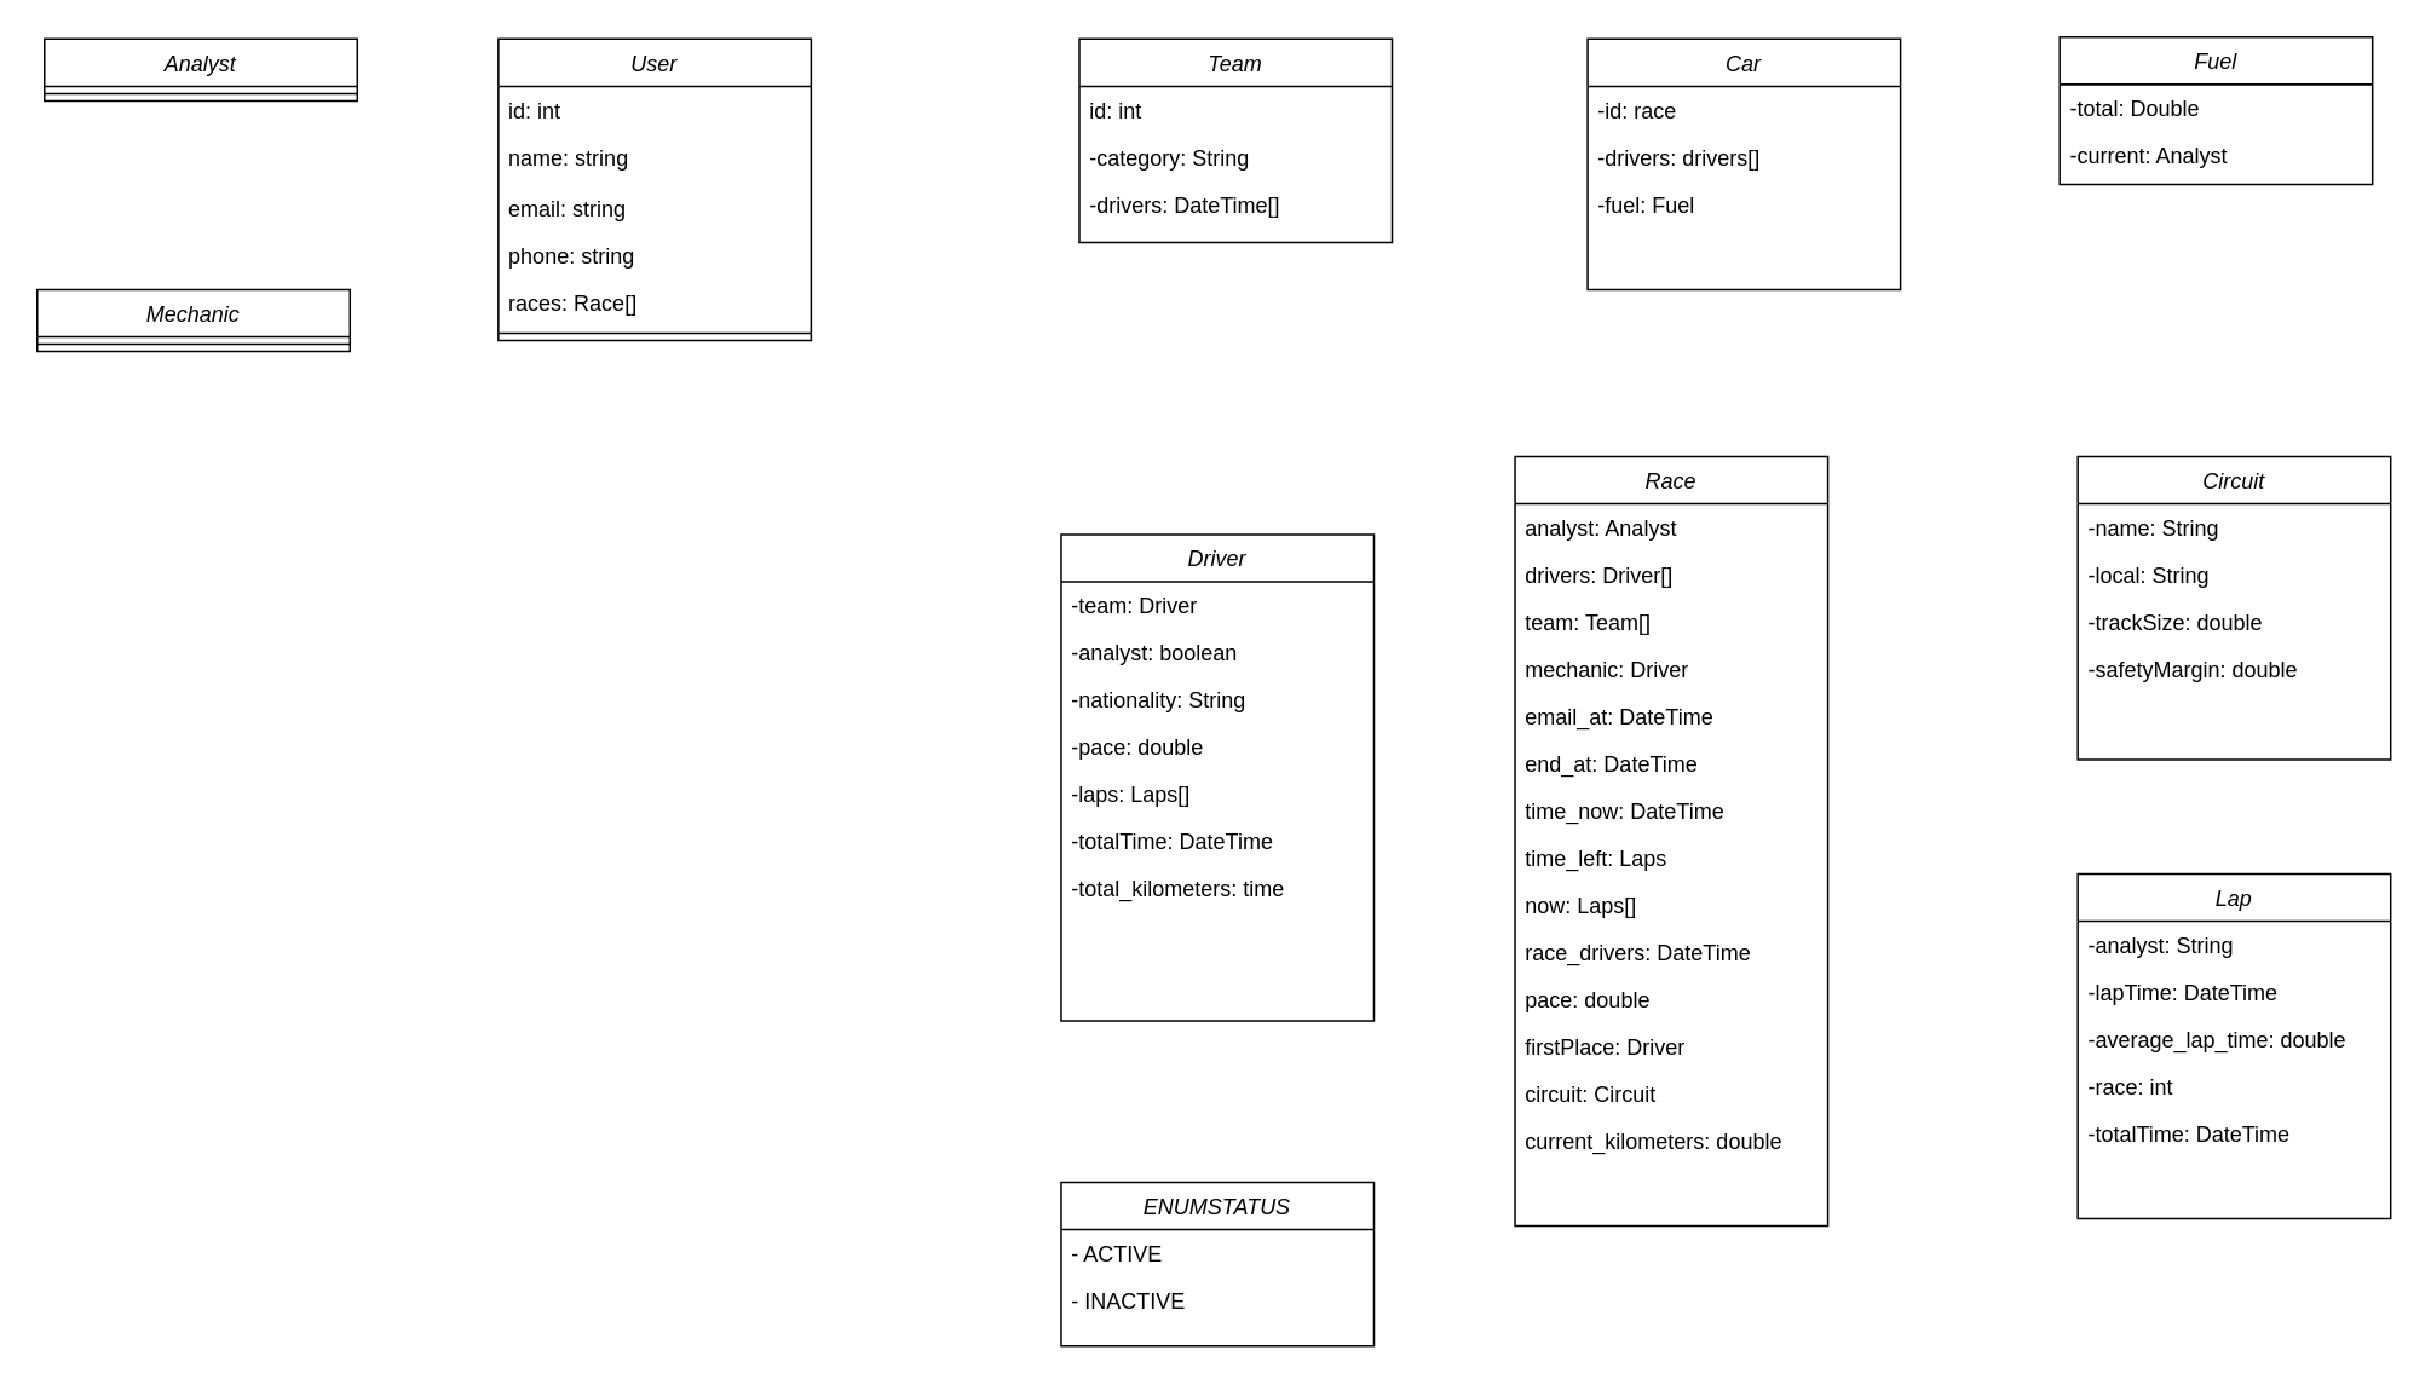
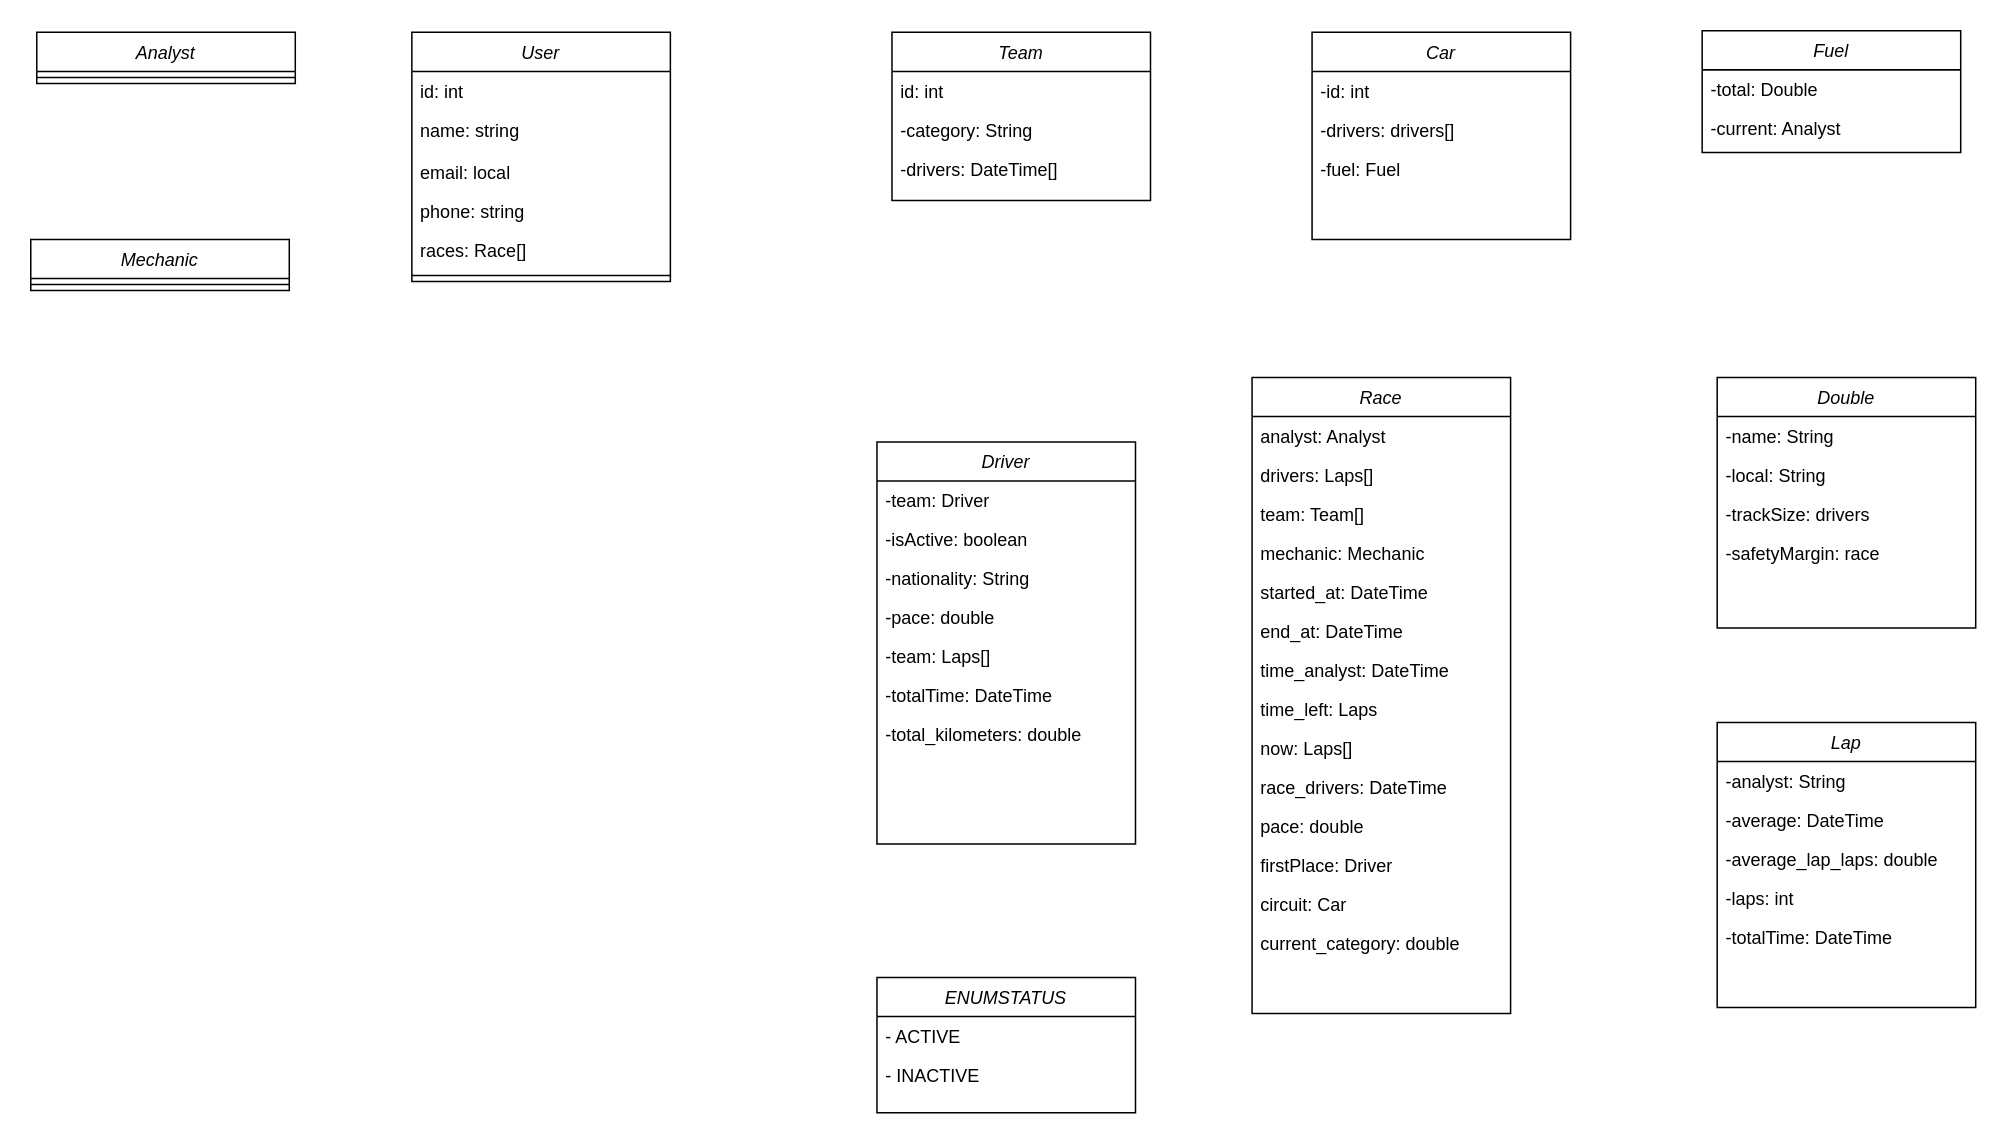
- <mxCell id="39" value="-id: race&#10;" style="text;align=left;verticalAlign=top;spacingLeft=4;spacingRight=4;overflow=hidden;rotatable=0;points=[[0,0.5],[1,0.5]];portConstraint=eastwest;rounded=0;shadow=0;html=0;" parent="38" vertex="1"><mxGeometry y="26" width="172.31" height="26" as="geometry" /></mxCell>
+ <mxCell id="39" value="-id: int&#10;" style="text;align=left;verticalAlign=top;spacingLeft=4;spacingRight=4;overflow=hidden;rotatable=0;points=[[0,0.5],[1,0.5]];portConstraint=eastwest;rounded=0;shadow=0;html=0;" parent="38" vertex="1"><mxGeometry y="26" width="172.31" height="26" as="geometry" /></mxCell>
- <mxCell id="5" value="email: string" style="text;align=left;verticalAlign=top;spacingLeft=4;spacingRight=4;overflow=hidden;rotatable=0;points=[[0,0.5],[1,0.5]];portConstraint=eastwest;rounded=0;shadow=0;html=0;" parent="2" vertex="1"><mxGeometry y="80" width="172.31" height="26" as="geometry" /></mxCell>
+ <mxCell id="5" value="email: local" style="text;align=left;verticalAlign=top;spacingLeft=4;spacingRight=4;overflow=hidden;rotatable=0;points=[[0,0.5],[1,0.5]];portConstraint=eastwest;rounded=0;shadow=0;html=0;" parent="2" vertex="1"><mxGeometry y="80" width="172.31" height="26" as="geometry" /></mxCell>
- <mxCell id="42" value="Circuit" style="swimlane;fontStyle=2;align=center;verticalAlign=top;childLayout=stackLayout;horizontal=1;startSize=26;horizontalStack=0;resizeParent=1;resizeLast=0;collapsible=1;marginBottom=0;rounded=0;shadow=0;strokeWidth=1;" parent="1" vertex="1"><mxGeometry x="1144" y="251" width="172.31" height="167" as="geometry"><mxRectangle x="230" y="140" width="160" height="26" as="alternateBounds" /></mxGeometry></mxCell>
+ <mxCell id="42" value="Double" style="swimlane;fontStyle=2;align=center;verticalAlign=top;childLayout=stackLayout;horizontal=1;startSize=26;horizontalStack=0;resizeParent=1;resizeLast=0;collapsible=1;marginBottom=0;rounded=0;shadow=0;strokeWidth=1;" parent="1" vertex="1"><mxGeometry x="1144" y="251" width="172.31" height="167" as="geometry"><mxRectangle x="230" y="140" width="160" height="26" as="alternateBounds" /></mxGeometry></mxCell>
- <mxCell id="21" value="drivers: Driver[]&#10;&#10;" style="text;align=left;verticalAlign=top;spacingLeft=4;spacingRight=4;overflow=hidden;rotatable=0;points=[[0,0.5],[1,0.5]];portConstraint=eastwest;rounded=0;shadow=0;html=0;" parent="19" vertex="1"><mxGeometry y="52" width="172.31" height="26" as="geometry" /></mxCell>
+ <mxCell id="21" value="drivers: Laps[]&#10;&#10;" style="text;align=left;verticalAlign=top;spacingLeft=4;spacingRight=4;overflow=hidden;rotatable=0;points=[[0,0.5],[1,0.5]];portConstraint=eastwest;rounded=0;shadow=0;html=0;" parent="19" vertex="1"><mxGeometry y="52" width="172.31" height="26" as="geometry" /></mxCell>
- <mxCell id="45" value="-trackSize: double&#10;" style="text;align=left;verticalAlign=top;spacingLeft=4;spacingRight=4;overflow=hidden;rotatable=0;points=[[0,0.5],[1,0.5]];portConstraint=eastwest;rounded=0;shadow=0;html=0;" parent="42" vertex="1"><mxGeometry y="78" width="172.31" height="26" as="geometry" /></mxCell>
+ <mxCell id="45" value="-trackSize: drivers&#10;" style="text;align=left;verticalAlign=top;spacingLeft=4;spacingRight=4;overflow=hidden;rotatable=0;points=[[0,0.5],[1,0.5]];portConstraint=eastwest;rounded=0;shadow=0;html=0;" parent="42" vertex="1"><mxGeometry y="78" width="172.31" height="26" as="geometry" /></mxCell>
- <mxCell id="13" value="-analyst: boolean" style="text;align=left;verticalAlign=top;spacingLeft=4;spacingRight=4;overflow=hidden;rotatable=0;points=[[0,0.5],[1,0.5]];portConstraint=eastwest;rounded=0;shadow=0;html=0;" parent="11" vertex="1"><mxGeometry y="52" width="172.31" height="26" as="geometry" /></mxCell>
+ <mxCell id="13" value="-isActive: boolean" style="text;align=left;verticalAlign=top;spacingLeft=4;spacingRight=4;overflow=hidden;rotatable=0;points=[[0,0.5],[1,0.5]];portConstraint=eastwest;rounded=0;shadow=0;html=0;" parent="11" vertex="1"><mxGeometry y="52" width="172.31" height="26" as="geometry" /></mxCell>
- <mxCell id="23" value="mechanic: Driver&#10;&#10;" style="text;align=left;verticalAlign=top;spacingLeft=4;spacingRight=4;overflow=hidden;rotatable=0;points=[[0,0.5],[1,0.5]];portConstraint=eastwest;rounded=0;shadow=0;html=0;" parent="19" vertex="1"><mxGeometry y="104" width="172.31" height="26" as="geometry" /></mxCell>
+ <mxCell id="23" value="mechanic: Mechanic&#10;&#10;" style="text;align=left;verticalAlign=top;spacingLeft=4;spacingRight=4;overflow=hidden;rotatable=0;points=[[0,0.5],[1,0.5]];portConstraint=eastwest;rounded=0;shadow=0;html=0;" parent="19" vertex="1"><mxGeometry y="104" width="172.31" height="26" as="geometry" /></mxCell>
- <mxCell id="46" value="-safetyMargin: double&#10;" style="text;align=left;verticalAlign=top;spacingLeft=4;spacingRight=4;overflow=hidden;rotatable=0;points=[[0,0.5],[1,0.5]];portConstraint=eastwest;rounded=0;shadow=0;html=0;" parent="42" vertex="1"><mxGeometry y="104" width="172.31" height="26" as="geometry" /></mxCell>
+ <mxCell id="46" value="-safetyMargin: race&#10;" style="text;align=left;verticalAlign=top;spacingLeft=4;spacingRight=4;overflow=hidden;rotatable=0;points=[[0,0.5],[1,0.5]];portConstraint=eastwest;rounded=0;shadow=0;html=0;" parent="42" vertex="1"><mxGeometry y="104" width="172.31" height="26" as="geometry" /></mxCell>
- <mxCell id="24" value="email_at: DateTime&#10;&#10;" style="text;align=left;verticalAlign=top;spacingLeft=4;spacingRight=4;overflow=hidden;rotatable=0;points=[[0,0.5],[1,0.5]];portConstraint=eastwest;rounded=0;shadow=0;html=0;" parent="19" vertex="1"><mxGeometry y="130" width="172.31" height="26" as="geometry" /></mxCell>
+ <mxCell id="24" value="started_at: DateTime&#10;&#10;" style="text;align=left;verticalAlign=top;spacingLeft=4;spacingRight=4;overflow=hidden;rotatable=0;points=[[0,0.5],[1,0.5]];portConstraint=eastwest;rounded=0;shadow=0;html=0;" parent="19" vertex="1"><mxGeometry y="130" width="172.31" height="26" as="geometry" /></mxCell>
- <mxCell id="16" value="-laps: Laps[]" style="text;align=left;verticalAlign=top;spacingLeft=4;spacingRight=4;overflow=hidden;rotatable=0;points=[[0,0.5],[1,0.5]];portConstraint=eastwest;rounded=0;shadow=0;html=0;" parent="11" vertex="1"><mxGeometry y="130" width="172.31" height="26" as="geometry" /></mxCell>
+ <mxCell id="16" value="-team: Laps[]" style="text;align=left;verticalAlign=top;spacingLeft=4;spacingRight=4;overflow=hidden;rotatable=0;points=[[0,0.5],[1,0.5]];portConstraint=eastwest;rounded=0;shadow=0;html=0;" parent="11" vertex="1"><mxGeometry y="130" width="172.31" height="26" as="geometry" /></mxCell>
- <mxCell id="26" value="time_now: DateTime&#10;&#10;" style="text;align=left;verticalAlign=top;spacingLeft=4;spacingRight=4;overflow=hidden;rotatable=0;points=[[0,0.5],[1,0.5]];portConstraint=eastwest;rounded=0;shadow=0;html=0;" parent="19" vertex="1"><mxGeometry y="182" width="172.31" height="26" as="geometry" /></mxCell>
+ <mxCell id="26" value="time_analyst: DateTime&#10;&#10;" style="text;align=left;verticalAlign=top;spacingLeft=4;spacingRight=4;overflow=hidden;rotatable=0;points=[[0,0.5],[1,0.5]];portConstraint=eastwest;rounded=0;shadow=0;html=0;" parent="19" vertex="1"><mxGeometry y="182" width="172.31" height="26" as="geometry" /></mxCell>
- <mxCell id="18" value="-total_kilometers: time" style="text;align=left;verticalAlign=top;spacingLeft=4;spacingRight=4;overflow=hidden;rotatable=0;points=[[0,0.5],[1,0.5]];portConstraint=eastwest;rounded=0;shadow=0;html=0;" parent="11" vertex="1"><mxGeometry y="182" width="172.31" height="26" as="geometry" /></mxCell>
+ <mxCell id="18" value="-total_kilometers: double" style="text;align=left;verticalAlign=top;spacingLeft=4;spacingRight=4;overflow=hidden;rotatable=0;points=[[0,0.5],[1,0.5]];portConstraint=eastwest;rounded=0;shadow=0;html=0;" parent="11" vertex="1"><mxGeometry y="182" width="172.31" height="26" as="geometry" /></mxCell>
- <mxCell id="51" value="-lapTime: DateTime&#10;" style="text;align=left;verticalAlign=top;spacingLeft=4;spacingRight=4;overflow=hidden;rotatable=0;points=[[0,0.5],[1,0.5]];portConstraint=eastwest;rounded=0;shadow=0;html=0;" parent="49" vertex="1"><mxGeometry y="52" width="172.31" height="26" as="geometry" /></mxCell>
+ <mxCell id="51" value="-average: DateTime&#10;" style="text;align=left;verticalAlign=top;spacingLeft=4;spacingRight=4;overflow=hidden;rotatable=0;points=[[0,0.5],[1,0.5]];portConstraint=eastwest;rounded=0;shadow=0;html=0;" parent="49" vertex="1"><mxGeometry y="52" width="172.31" height="26" as="geometry" /></mxCell>
- <mxCell id="52" value="-average_lap_time: double" style="text;align=left;verticalAlign=top;spacingLeft=4;spacingRight=4;overflow=hidden;rotatable=0;points=[[0,0.5],[1,0.5]];portConstraint=eastwest;rounded=0;shadow=0;html=0;" parent="49" vertex="1"><mxGeometry y="78" width="172.31" height="26" as="geometry" /></mxCell>
+ <mxCell id="52" value="-average_lap_laps: double" style="text;align=left;verticalAlign=top;spacingLeft=4;spacingRight=4;overflow=hidden;rotatable=0;points=[[0,0.5],[1,0.5]];portConstraint=eastwest;rounded=0;shadow=0;html=0;" parent="49" vertex="1"><mxGeometry y="78" width="172.31" height="26" as="geometry" /></mxCell>
- <mxCell id="53" value="-race: int" style="text;align=left;verticalAlign=top;spacingLeft=4;spacingRight=4;overflow=hidden;rotatable=0;points=[[0,0.5],[1,0.5]];portConstraint=eastwest;rounded=0;shadow=0;html=0;" parent="49" vertex="1"><mxGeometry y="104" width="172.31" height="26" as="geometry" /></mxCell>
+ <mxCell id="53" value="-laps: int" style="text;align=left;verticalAlign=top;spacingLeft=4;spacingRight=4;overflow=hidden;rotatable=0;points=[[0,0.5],[1,0.5]];portConstraint=eastwest;rounded=0;shadow=0;html=0;" parent="49" vertex="1"><mxGeometry y="104" width="172.31" height="26" as="geometry" /></mxCell>
- <mxCell id="32" value="circuit: Circuit" style="text;align=left;verticalAlign=top;spacingLeft=4;spacingRight=4;overflow=hidden;rotatable=0;points=[[0,0.5],[1,0.5]];portConstraint=eastwest;rounded=0;shadow=0;html=0;" parent="19" vertex="1"><mxGeometry y="338" width="172.31" height="26" as="geometry" /></mxCell>
+ <mxCell id="32" value="circuit: Car" style="text;align=left;verticalAlign=top;spacingLeft=4;spacingRight=4;overflow=hidden;rotatable=0;points=[[0,0.5],[1,0.5]];portConstraint=eastwest;rounded=0;shadow=0;html=0;" parent="19" vertex="1"><mxGeometry y="338" width="172.31" height="26" as="geometry" /></mxCell>
- <mxCell id="33" value="current_kilometers: double" style="text;align=left;verticalAlign=top;spacingLeft=4;spacingRight=4;overflow=hidden;rotatable=0;points=[[0,0.5],[1,0.5]];portConstraint=eastwest;rounded=0;shadow=0;html=0;" parent="19" vertex="1"><mxGeometry y="364" width="172.31" height="26" as="geometry" /></mxCell>
+ <mxCell id="33" value="current_category: double" style="text;align=left;verticalAlign=top;spacingLeft=4;spacingRight=4;overflow=hidden;rotatable=0;points=[[0,0.5],[1,0.5]];portConstraint=eastwest;rounded=0;shadow=0;html=0;" parent="19" vertex="1"><mxGeometry y="364" width="172.31" height="26" as="geometry" /></mxCell>
